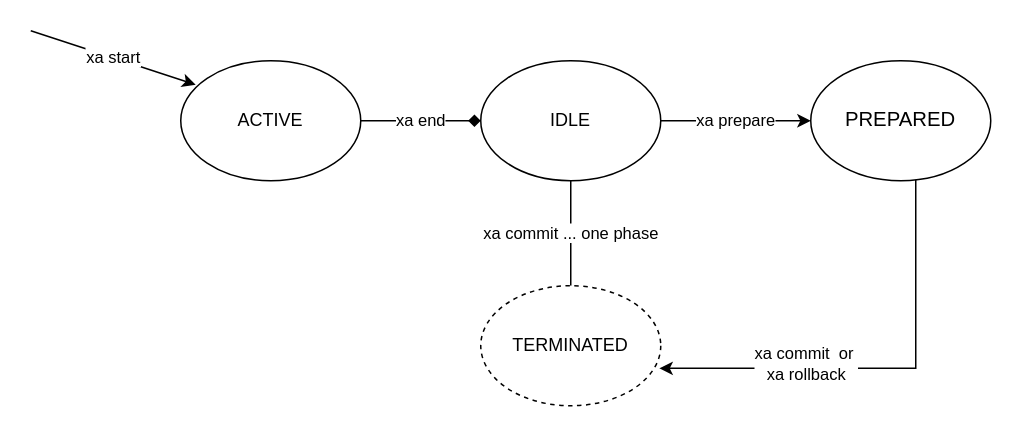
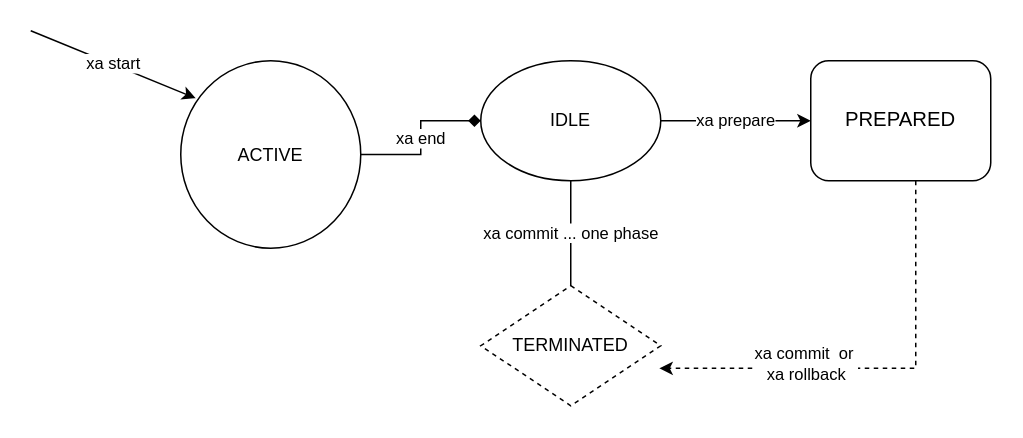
- <mxCell id="3" value="ACTIVE" style="ellipse;whiteSpace=wrap;html=1;" vertex="1" parent="1"><mxGeometry x="120" y="40" width="120" height="80" as="geometry" /></mxCell>
+ <mxCell id="3" value="ACTIVE" style="ellipse;whiteSpace=wrap;html=1;" vertex="1" parent="1"><mxGeometry x="120" y="40" width="120" height="125" as="geometry" /></mxCell>
- <mxCell id="7" value="&lt;span style=&quot;font-size: 13.543px ; text-align: left ; background-color: rgb(255 , 255 , 255)&quot;&gt;PREPARED&lt;/span&gt;" style="ellipse;whiteSpace=wrap;html=1;" vertex="1" parent="1"><mxGeometry x="540" y="40" width="120" height="80" as="geometry" /></mxCell>
+ <mxCell id="7" value="&lt;span style=&quot;font-size: 13.543px ; text-align: left ; background-color: rgb(255 , 255 , 255)&quot;&gt;PREPARED&lt;/span&gt;" style="whiteSpace=wrap;html=1;rounded=1;" vertex="1" parent="1"><mxGeometry x="540" y="40" width="120" height="80" as="geometry" /></mxCell>
- <mxCell id="5" style="edgeStyle=orthogonalEdgeStyle;rounded=0;orthogonalLoop=1;jettySize=auto;html=1;entryX=0.992;entryY=0.688;entryDx=0;entryDy=0;entryPerimeter=0;" edge="1" parent="1" source="7" target="11"><mxGeometry relative="1" as="geometry"><mxPoint x="600" y="310" as="targetPoint" /><Array as="points"><mxPoint x="610" y="245" /></Array></mxGeometry></mxCell>
+ <mxCell id="5" style="edgeStyle=orthogonalEdgeStyle;rounded=0;orthogonalLoop=1;jettySize=auto;html=1;entryX=0.992;entryY=0.688;entryDx=0;entryDy=0;entryPerimeter=0;dashed=1;" edge="1" parent="1" source="7" target="11"><mxGeometry relative="1" as="geometry"><mxPoint x="600" y="310" as="targetPoint" /><Array as="points"><mxPoint x="610" y="245" /></Array></mxGeometry></mxCell>
- <mxCell id="11" value="TERMINATED" style="ellipse;whiteSpace=wrap;html=1;dashed=1;" vertex="1" parent="1"><mxGeometry x="320" y="190" width="120" height="80" as="geometry" /></mxCell>
+ <mxCell id="11" value="TERMINATED" style="rhombus;whiteSpace=wrap;html=1;dashed=1;" vertex="1" parent="1"><mxGeometry x="320" y="190" width="120" height="80" as="geometry" /></mxCell>
